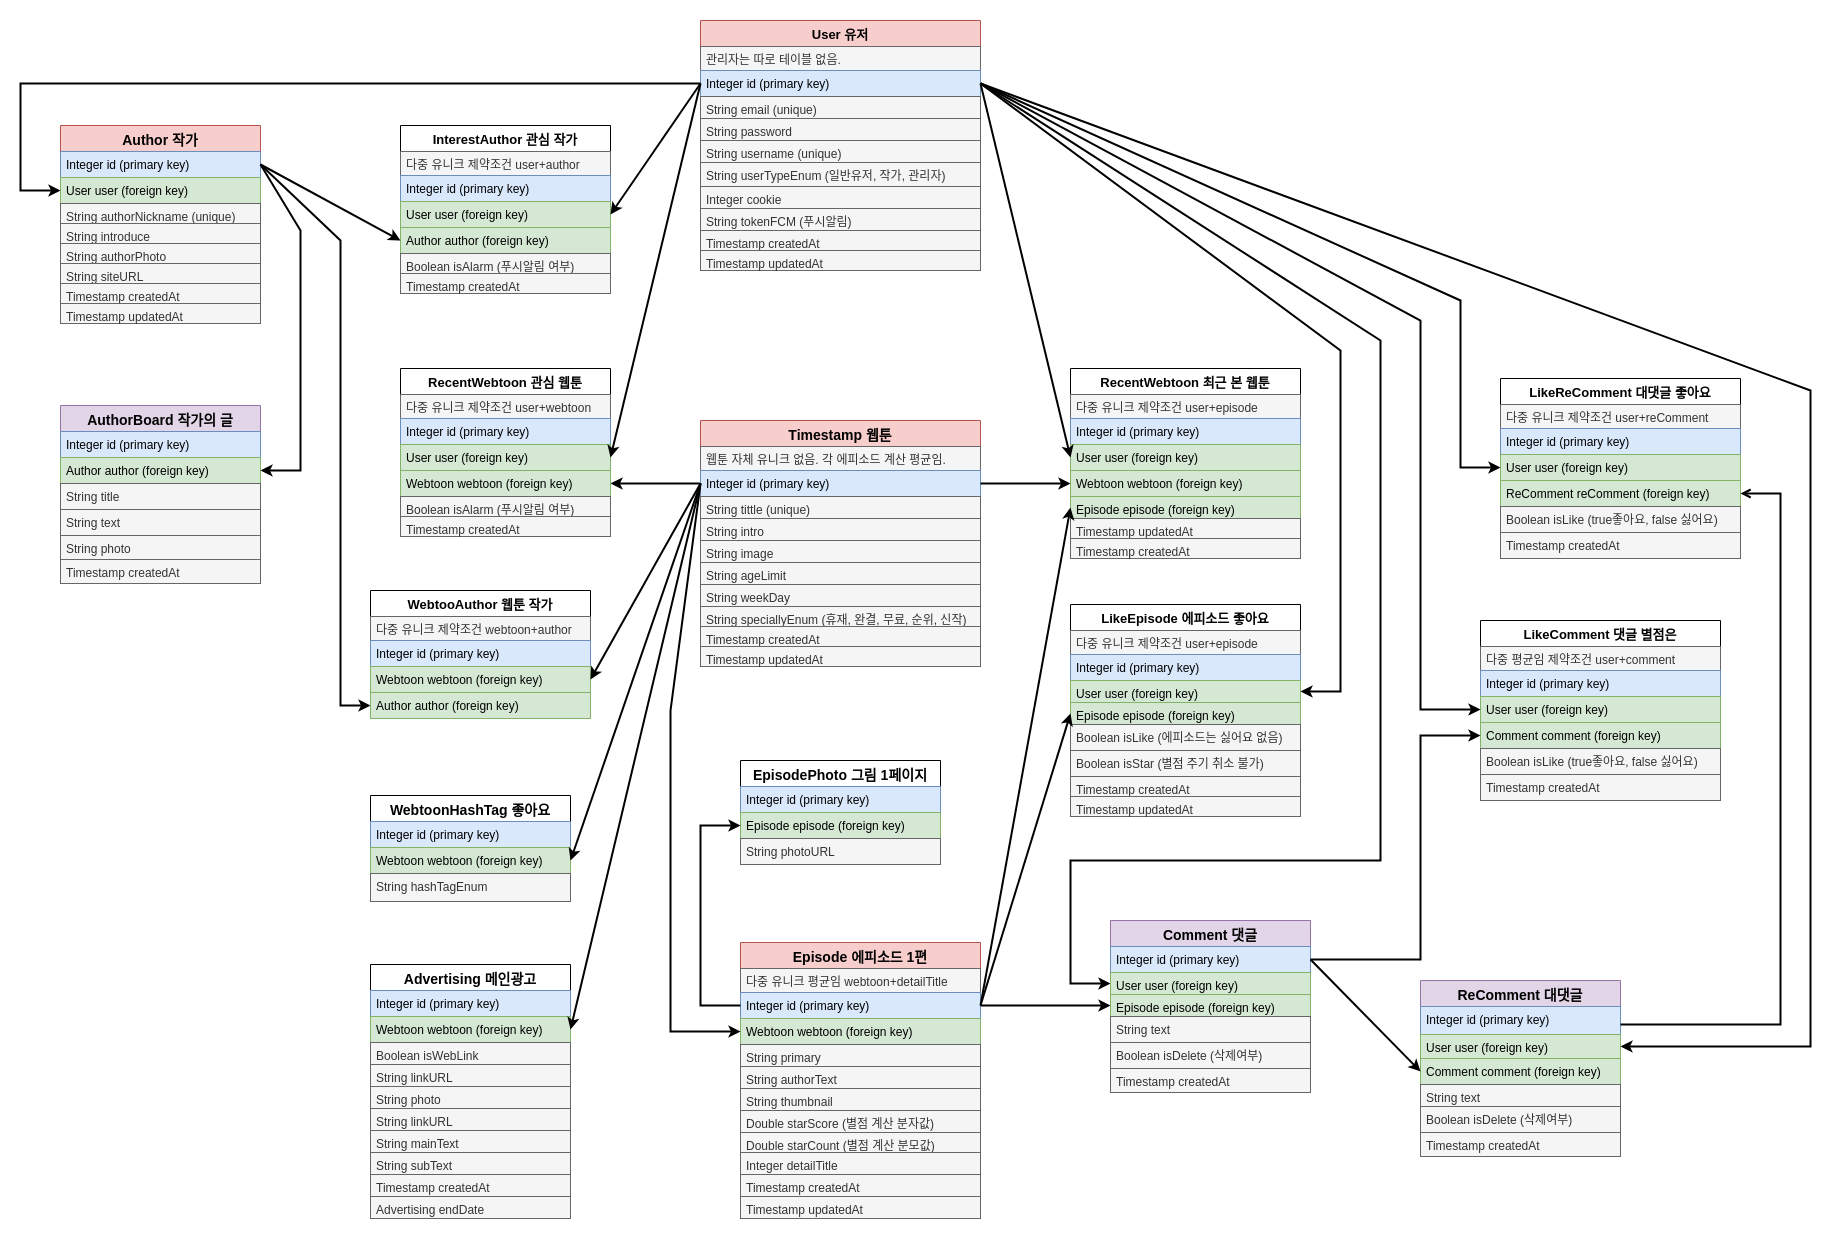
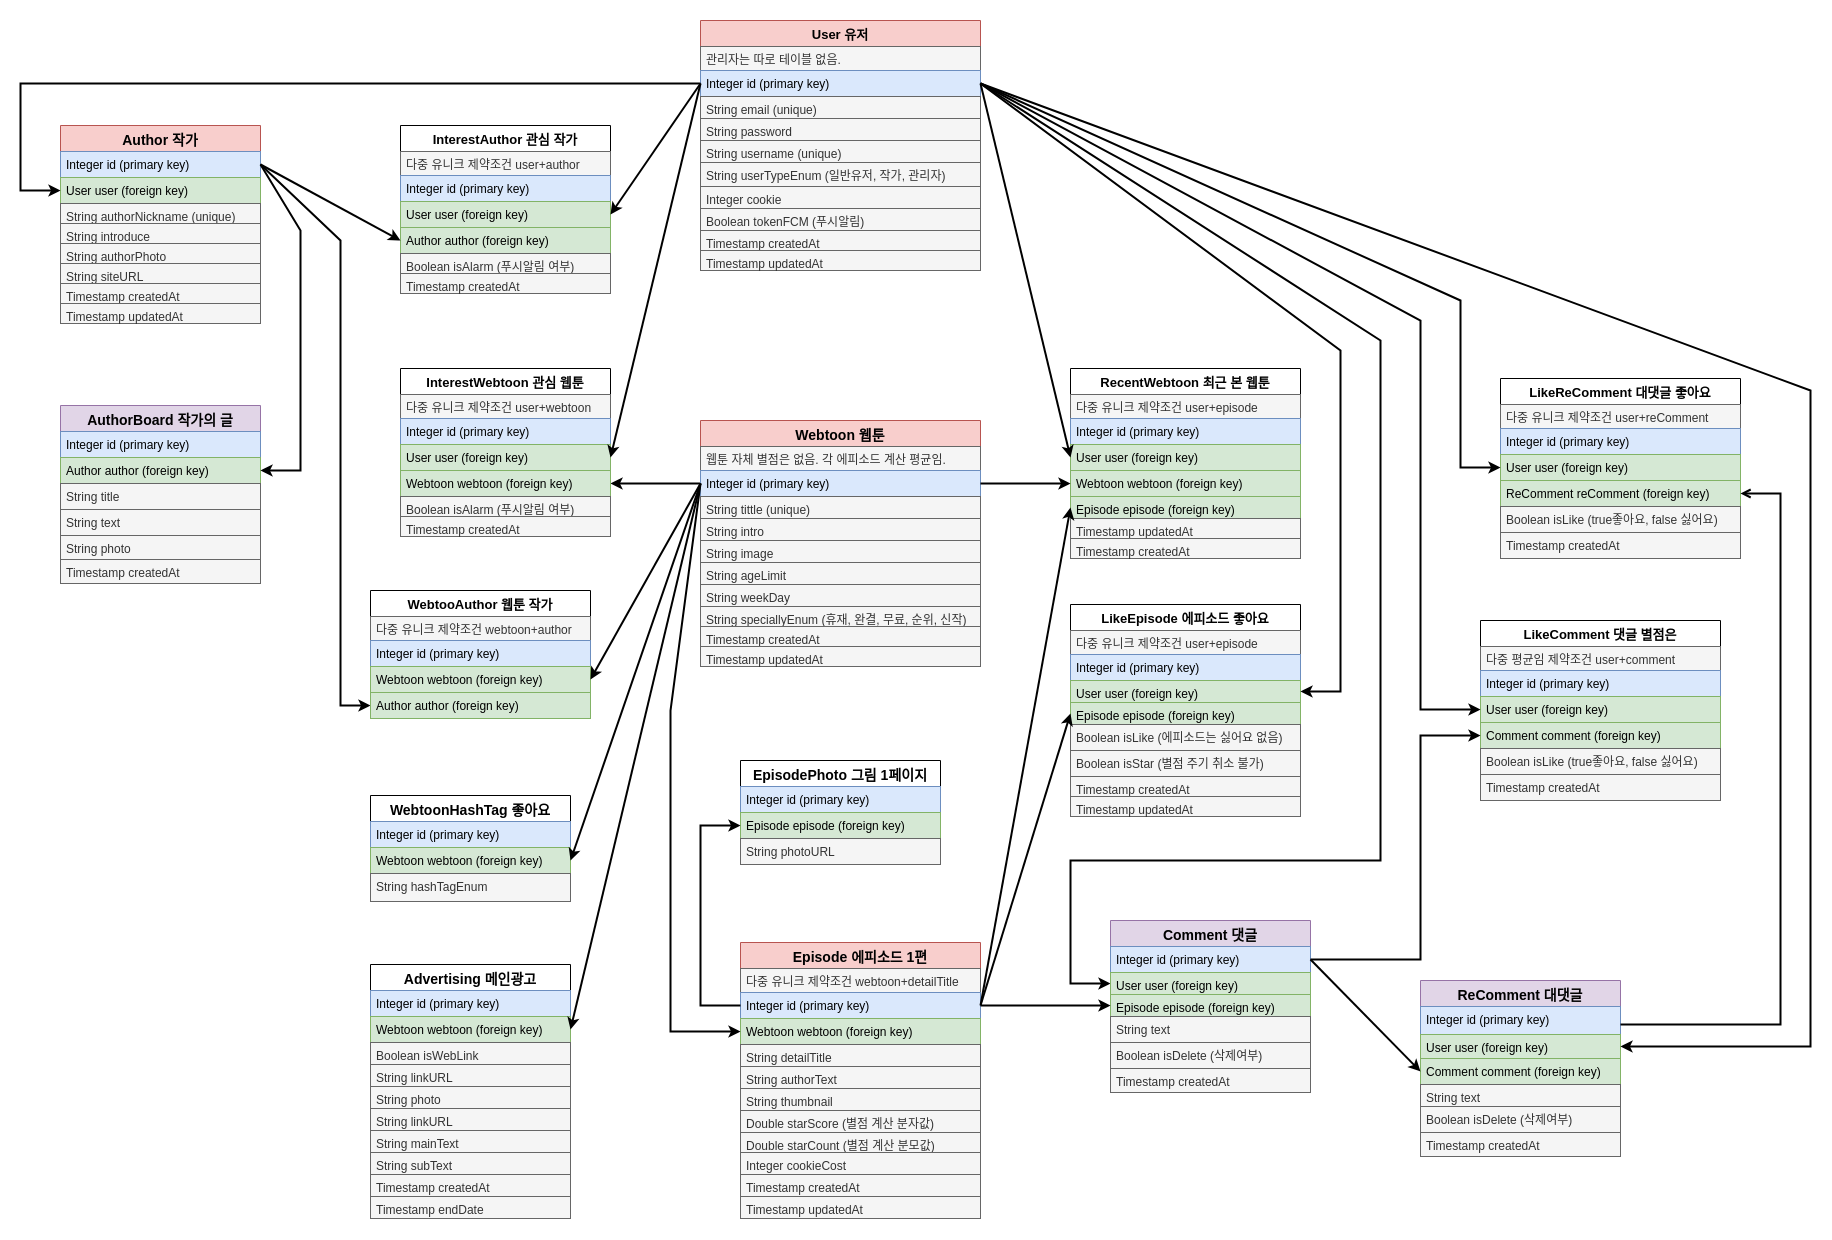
- <mxCell id="23" value="String tokenFCM (푸시알림)" style="text;align=left;verticalAlign=top;spacingLeft=4;spacingRight=4;overflow=hidden;rotatable=0;points=[[0,0.5],[1,0.5]];portConstraint=eastwest;rounded=0;shadow=0;html=0;fillColor=#f5f5f5;fontColor=#333333;strokeColor=#666666;" vertex="1" parent="15"><mxGeometry y="188" width="280" height="22" as="geometry" /></mxCell>
+ <mxCell id="23" value="Boolean tokenFCM (푸시알림)" style="text;align=left;verticalAlign=top;spacingLeft=4;spacingRight=4;overflow=hidden;rotatable=0;points=[[0,0.5],[1,0.5]];portConstraint=eastwest;rounded=0;shadow=0;html=0;fillColor=#f5f5f5;fontColor=#333333;strokeColor=#666666;" vertex="1" parent="15"><mxGeometry y="188" width="280" height="22" as="geometry" /></mxCell>
- <mxCell id="36" value="RecentWebtoon 관심 웹툰" style="swimlane;fontStyle=1;align=center;verticalAlign=top;childLayout=stackLayout;horizontal=1;startSize=26;horizontalStack=0;resizeParent=1;resizeLast=0;collapsible=1;marginBottom=0;rounded=0;shadow=0;strokeWidth=1;fontSize=13;" parent="1" vertex="1"><mxGeometry x="400" y="368" width="210" height="168" as="geometry"><mxRectangle x="340" y="380" width="170" height="26" as="alternateBounds" /></mxGeometry></mxCell>
+ <mxCell id="36" value="InterestWebtoon 관심 웹툰" style="swimlane;fontStyle=1;align=center;verticalAlign=top;childLayout=stackLayout;horizontal=1;startSize=26;horizontalStack=0;resizeParent=1;resizeLast=0;collapsible=1;marginBottom=0;rounded=0;shadow=0;strokeWidth=1;fontSize=13;" parent="1" vertex="1"><mxGeometry x="400" y="368" width="210" height="168" as="geometry"><mxRectangle x="340" y="380" width="170" height="26" as="alternateBounds" /></mxGeometry></mxCell>
- <mxCell id="4" value="Timestamp 웹툰" style="swimlane;fontStyle=1;align=center;verticalAlign=top;childLayout=stackLayout;horizontal=1;startSize=26;horizontalStack=0;resizeParent=1;resizeLast=0;collapsible=1;marginBottom=0;rounded=0;shadow=0;strokeWidth=1;fontSize=14;fillColor=#f8cecc;strokeColor=#b85450;" parent="1" vertex="1"><mxGeometry x="700" y="420" width="280" height="246" as="geometry"><mxRectangle x="550" y="140" width="160" height="26" as="alternateBounds" /></mxGeometry></mxCell>
+ <mxCell id="4" value="Webtoon 웹툰" style="swimlane;fontStyle=1;align=center;verticalAlign=top;childLayout=stackLayout;horizontal=1;startSize=26;horizontalStack=0;resizeParent=1;resizeLast=0;collapsible=1;marginBottom=0;rounded=0;shadow=0;strokeWidth=1;fontSize=14;fillColor=#f8cecc;strokeColor=#b85450;" parent="1" vertex="1"><mxGeometry x="700" y="420" width="280" height="246" as="geometry"><mxRectangle x="550" y="140" width="160" height="26" as="alternateBounds" /></mxGeometry></mxCell>
- <mxCell id="5" value="웹툰 자체 유니크 없음. 각 에피소드 계산 평균임." style="text;align=left;verticalAlign=top;spacingLeft=4;spacingRight=4;overflow=hidden;rotatable=0;points=[[0,0.5],[1,0.5]];portConstraint=eastwest;rounded=0;shadow=0;html=0;fillColor=#f5f5f5;strokeColor=#666666;fontColor=#333333;" vertex="1" parent="4"><mxGeometry y="26" width="280" height="24" as="geometry" /></mxCell>
+ <mxCell id="5" value="웹툰 자체 별점은 없음. 각 에피소드 계산 평균임." style="text;align=left;verticalAlign=top;spacingLeft=4;spacingRight=4;overflow=hidden;rotatable=0;points=[[0,0.5],[1,0.5]];portConstraint=eastwest;rounded=0;shadow=0;html=0;fillColor=#f5f5f5;strokeColor=#666666;fontColor=#333333;" vertex="1" parent="4"><mxGeometry y="26" width="280" height="24" as="geometry" /></mxCell>
- <mxCell id="115" value="다중 유니크 평균임 webtoon+detailTitle" style="text;align=left;verticalAlign=top;spacingLeft=4;spacingRight=4;overflow=hidden;rotatable=0;points=[[0,0.5],[1,0.5]];portConstraint=eastwest;rounded=0;shadow=0;html=0;fillColor=#f5f5f5;strokeColor=#666666;fontColor=#333333;" vertex="1" parent="114"><mxGeometry y="26" width="240" height="24" as="geometry" /></mxCell>
+ <mxCell id="115" value="다중 유니크 제약조건 webtoon+detailTitle" style="text;align=left;verticalAlign=top;spacingLeft=4;spacingRight=4;overflow=hidden;rotatable=0;points=[[0,0.5],[1,0.5]];portConstraint=eastwest;rounded=0;shadow=0;html=0;fillColor=#f5f5f5;strokeColor=#666666;fontColor=#333333;" vertex="1" parent="114"><mxGeometry y="26" width="240" height="24" as="geometry" /></mxCell>
- <mxCell id="118" value="String primary" style="text;align=left;verticalAlign=top;spacingLeft=4;spacingRight=4;overflow=hidden;rotatable=0;points=[[0,0.5],[1,0.5]];portConstraint=eastwest;fillColor=#f5f5f5;fontColor=#333333;strokeColor=#666666;" parent="114" vertex="1"><mxGeometry y="102" width="240" height="22" as="geometry" /></mxCell>
+ <mxCell id="118" value="String detailTitle" style="text;align=left;verticalAlign=top;spacingLeft=4;spacingRight=4;overflow=hidden;rotatable=0;points=[[0,0.5],[1,0.5]];portConstraint=eastwest;fillColor=#f5f5f5;fontColor=#333333;strokeColor=#666666;" parent="114" vertex="1"><mxGeometry y="102" width="240" height="22" as="geometry" /></mxCell>
- <mxCell id="123" value="Integer detailTitle" style="text;align=left;verticalAlign=top;spacingLeft=4;spacingRight=4;overflow=hidden;rotatable=0;points=[[0,0.5],[1,0.5]];portConstraint=eastwest;fillColor=#f5f5f5;fontColor=#333333;strokeColor=#666666;" parent="114" vertex="1"><mxGeometry y="210" width="240" height="22" as="geometry" /></mxCell>
+ <mxCell id="123" value="Integer cookieCost" style="text;align=left;verticalAlign=top;spacingLeft=4;spacingRight=4;overflow=hidden;rotatable=0;points=[[0,0.5],[1,0.5]];portConstraint=eastwest;fillColor=#f5f5f5;fontColor=#333333;strokeColor=#666666;" parent="114" vertex="1"><mxGeometry y="210" width="240" height="22" as="geometry" /></mxCell>
- <mxCell id="158" value="Advertising endDate" style="text;align=left;verticalAlign=top;spacingLeft=4;spacingRight=4;overflow=hidden;rotatable=0;points=[[0,0.5],[1,0.5]];portConstraint=eastwest;fillColor=#f5f5f5;fontColor=#333333;strokeColor=#666666;" vertex="1" parent="148"><mxGeometry y="232" width="200" height="22" as="geometry" /></mxCell>
+ <mxCell id="158" value="Timestamp endDate" style="text;align=left;verticalAlign=top;spacingLeft=4;spacingRight=4;overflow=hidden;rotatable=0;points=[[0,0.5],[1,0.5]];portConstraint=eastwest;fillColor=#f5f5f5;fontColor=#333333;strokeColor=#666666;" vertex="1" parent="148"><mxGeometry y="232" width="200" height="22" as="geometry" /></mxCell>
